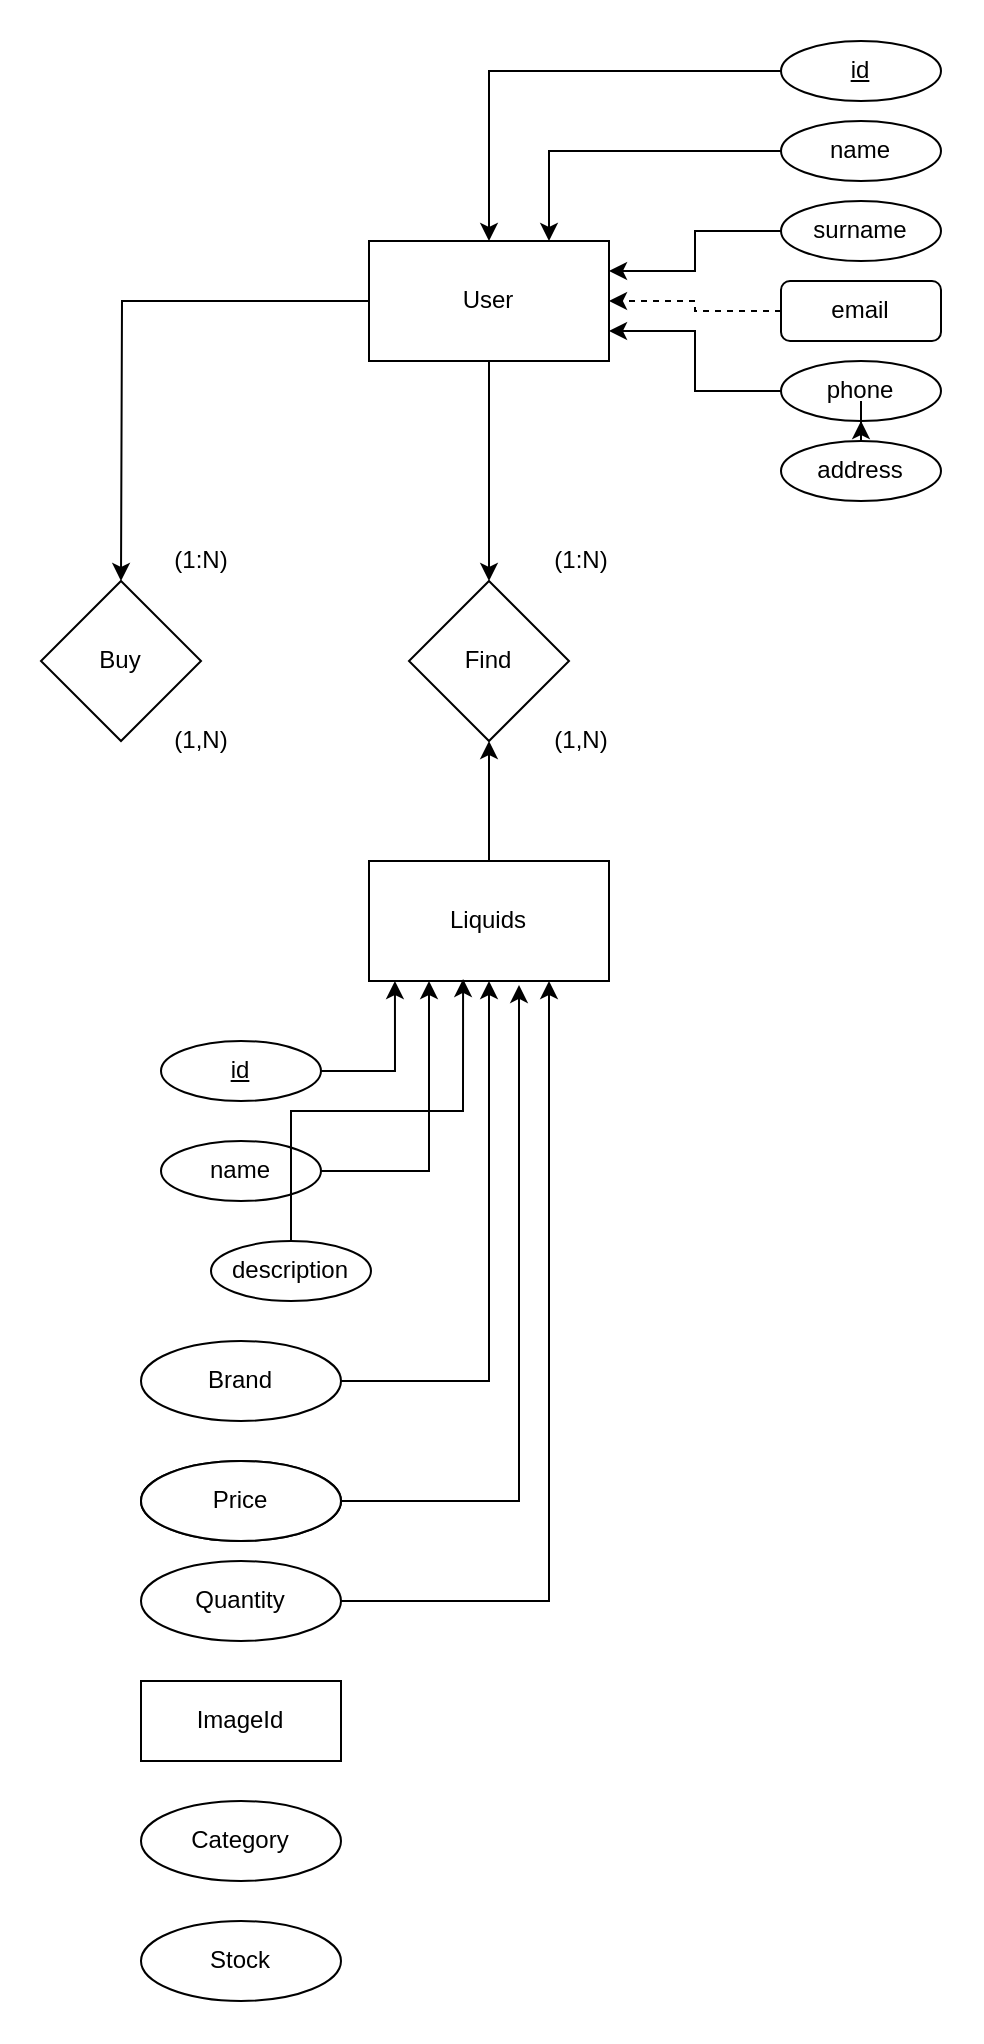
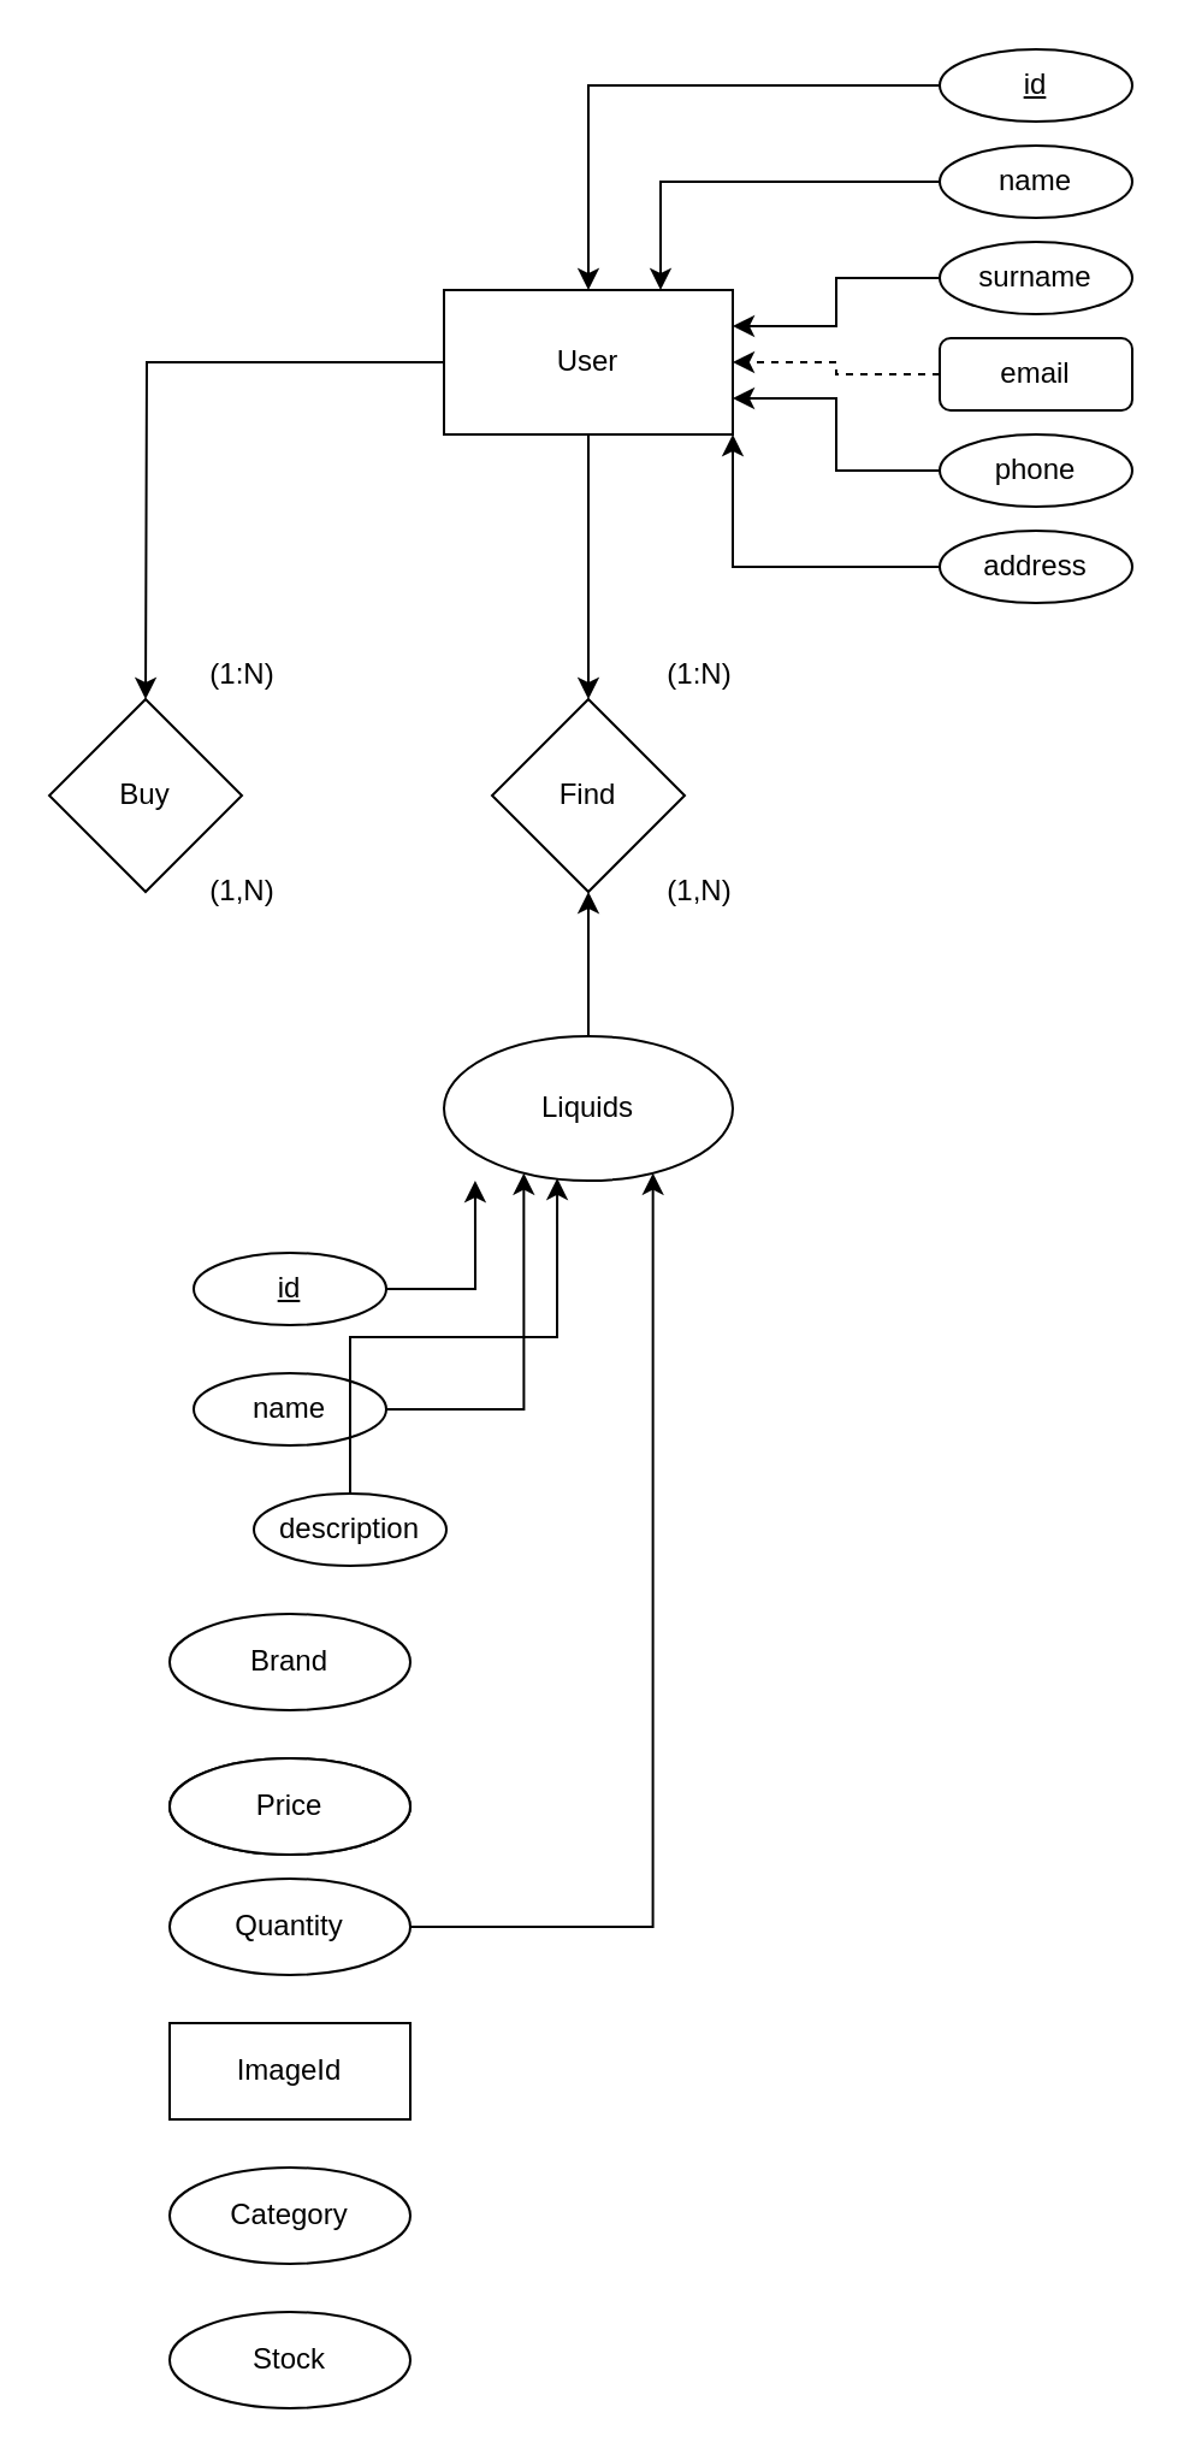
- <mxCell id="28" style="edgeStyle=orthogonalEdgeStyle;rounded=0;orthogonalLoop=1;jettySize=auto;html=1;" parent="1" source="29" target="27" edge="1"><mxGeometry relative="1" as="geometry" /></mxCell>
+ <mxCell id="28" style="edgeStyle=orthogonalEdgeStyle;rounded=0;orthogonalLoop=1;jettySize=auto;html=1;entryX=1;entryY=1;entryDx=0;entryDy=0;" parent="1" source="29" target="8" edge="1"><mxGeometry relative="1" as="geometry" /></mxCell>
- <mxCell id="6" value="Liquids" style="rounded=0;whiteSpace=wrap;html=1;" parent="1" vertex="1"><mxGeometry x="184" y="430" width="120" height="60" as="geometry" /></mxCell>
+ <mxCell id="6" value="Liquids" style="ellipse;whiteSpace=wrap;html=1;" parent="1" vertex="1"><mxGeometry x="184" y="430" width="120" height="60" as="geometry" /></mxCell>
- <mxCell id="24" style="edgeStyle=orthogonalEdgeStyle;rounded=0;orthogonalLoop=1;jettySize=auto;html=1;entryX=0.5;entryY=1;entryDx=0;entryDy=0;" parent="1" source="25" target="6" edge="1"><mxGeometry relative="1" as="geometry" /></mxCell>
- <mxCell id="31" style="edgeStyle=orthogonalEdgeStyle;rounded=0;orthogonalLoop=1;jettySize=auto;html=1;entryX=0.625;entryY=1.033;entryDx=0;entryDy=0;entryPerimeter=0;" edge="1" parent="1" source="32" target="6"><mxGeometry relative="1" as="geometry" /></mxCell>
